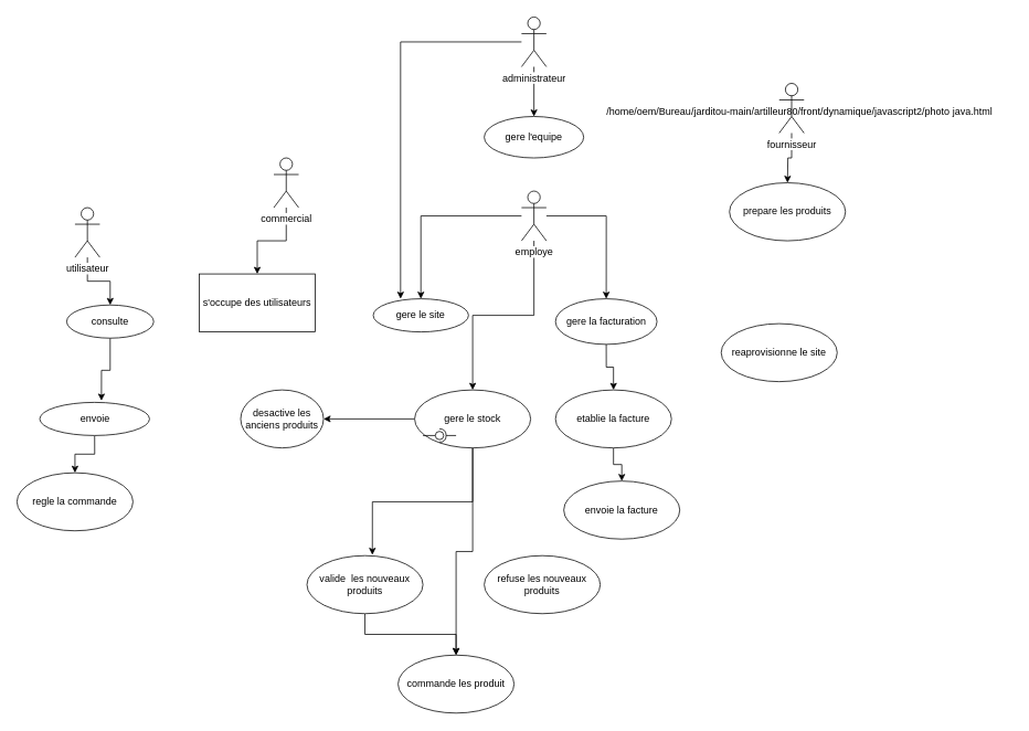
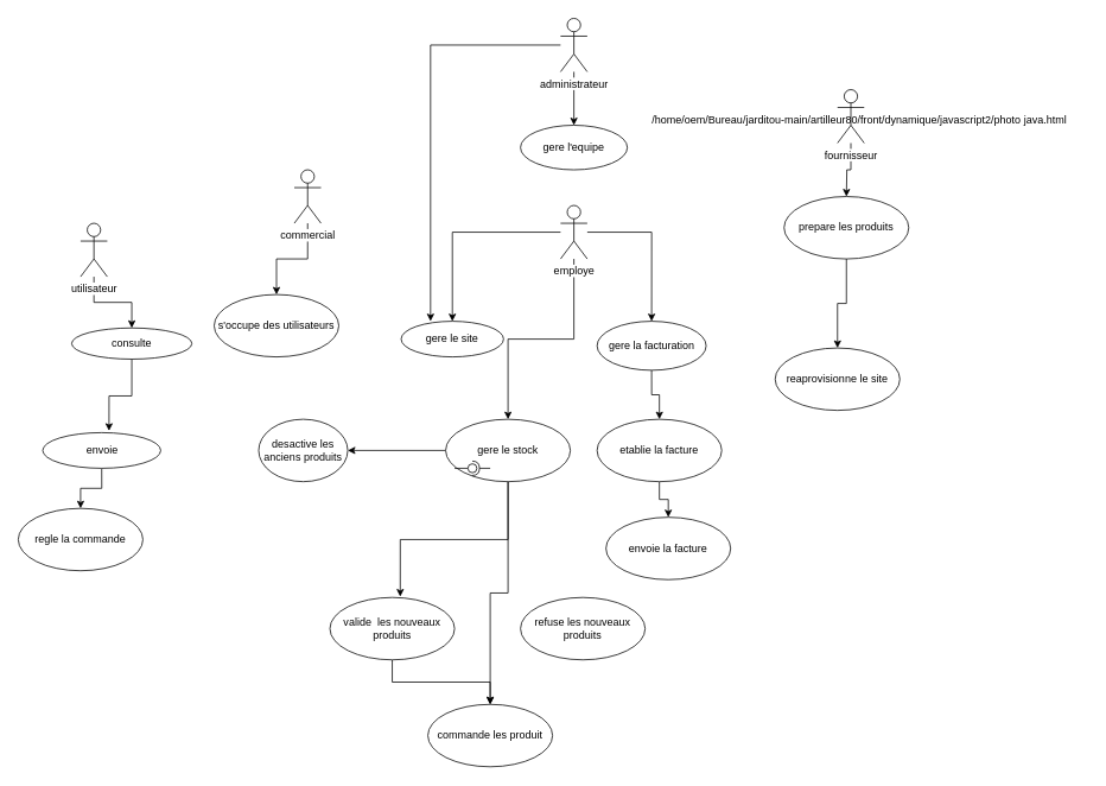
+ <mxCell id="35" style="edgeStyle=orthogonalEdgeStyle;rounded=0;orthogonalLoop=1;jettySize=auto;html=1;" parent="1" source="36" target="37" edge="1"><mxGeometry relative="1" as="geometry" /></mxCell>
- <mxCell id="32" value="s'occupe des utilisateurs&lt;br&gt;" style="whiteSpace=wrap;html=1;rounded=0;" parent="1" vertex="1"><mxGeometry x="240" y="330" width="140" height="70" as="geometry" /></mxCell>
+ <mxCell id="32" value="s'occupe des utilisateurs&lt;br&gt;" style="ellipse;whiteSpace=wrap;html=1;" parent="1" vertex="1"><mxGeometry x="240" y="330" width="140" height="70" as="geometry" /></mxCell>
- <mxCell id="11" value="consulte" style="ellipse;whiteSpace=wrap;html=1;" parent="1" vertex="1"><mxGeometry x="80" y="367.5" width="105" height="40" as="geometry" /></mxCell>
+ <mxCell id="11" value="consulte" style="ellipse;whiteSpace=wrap;html=1;" parent="1" vertex="1"><mxGeometry x="80" y="367.5" width="135" height="35" as="geometry" /></mxCell>
